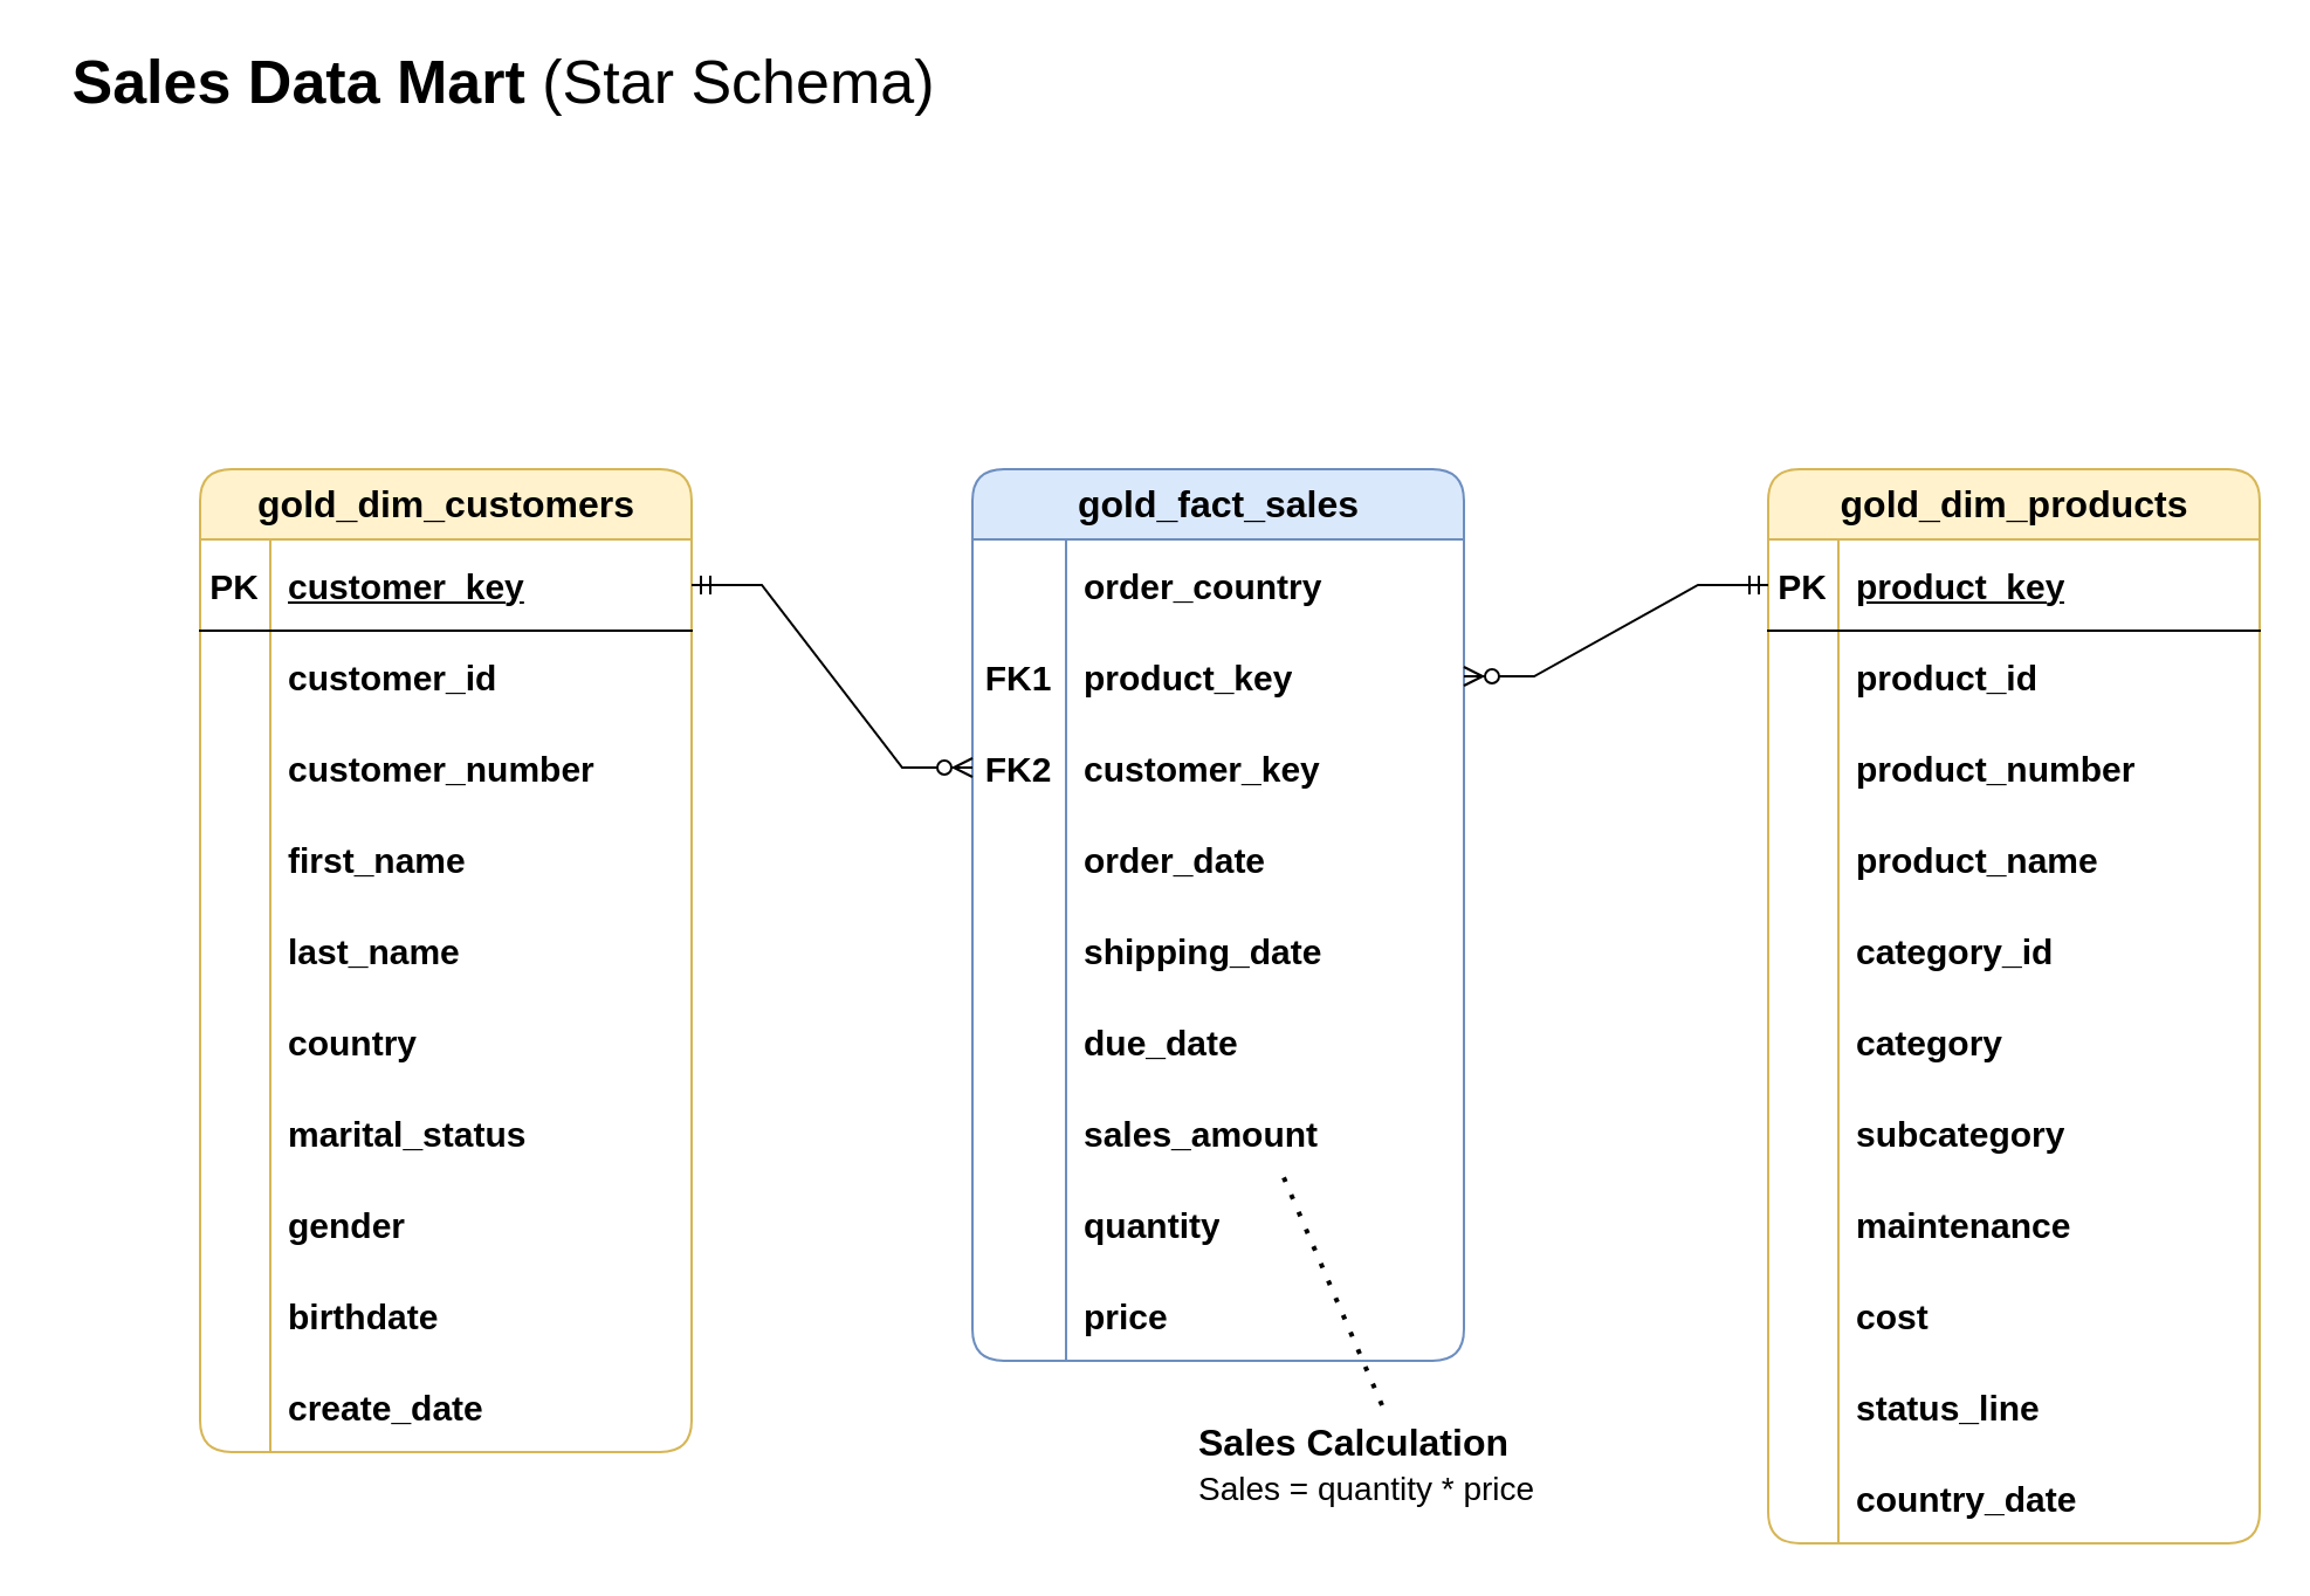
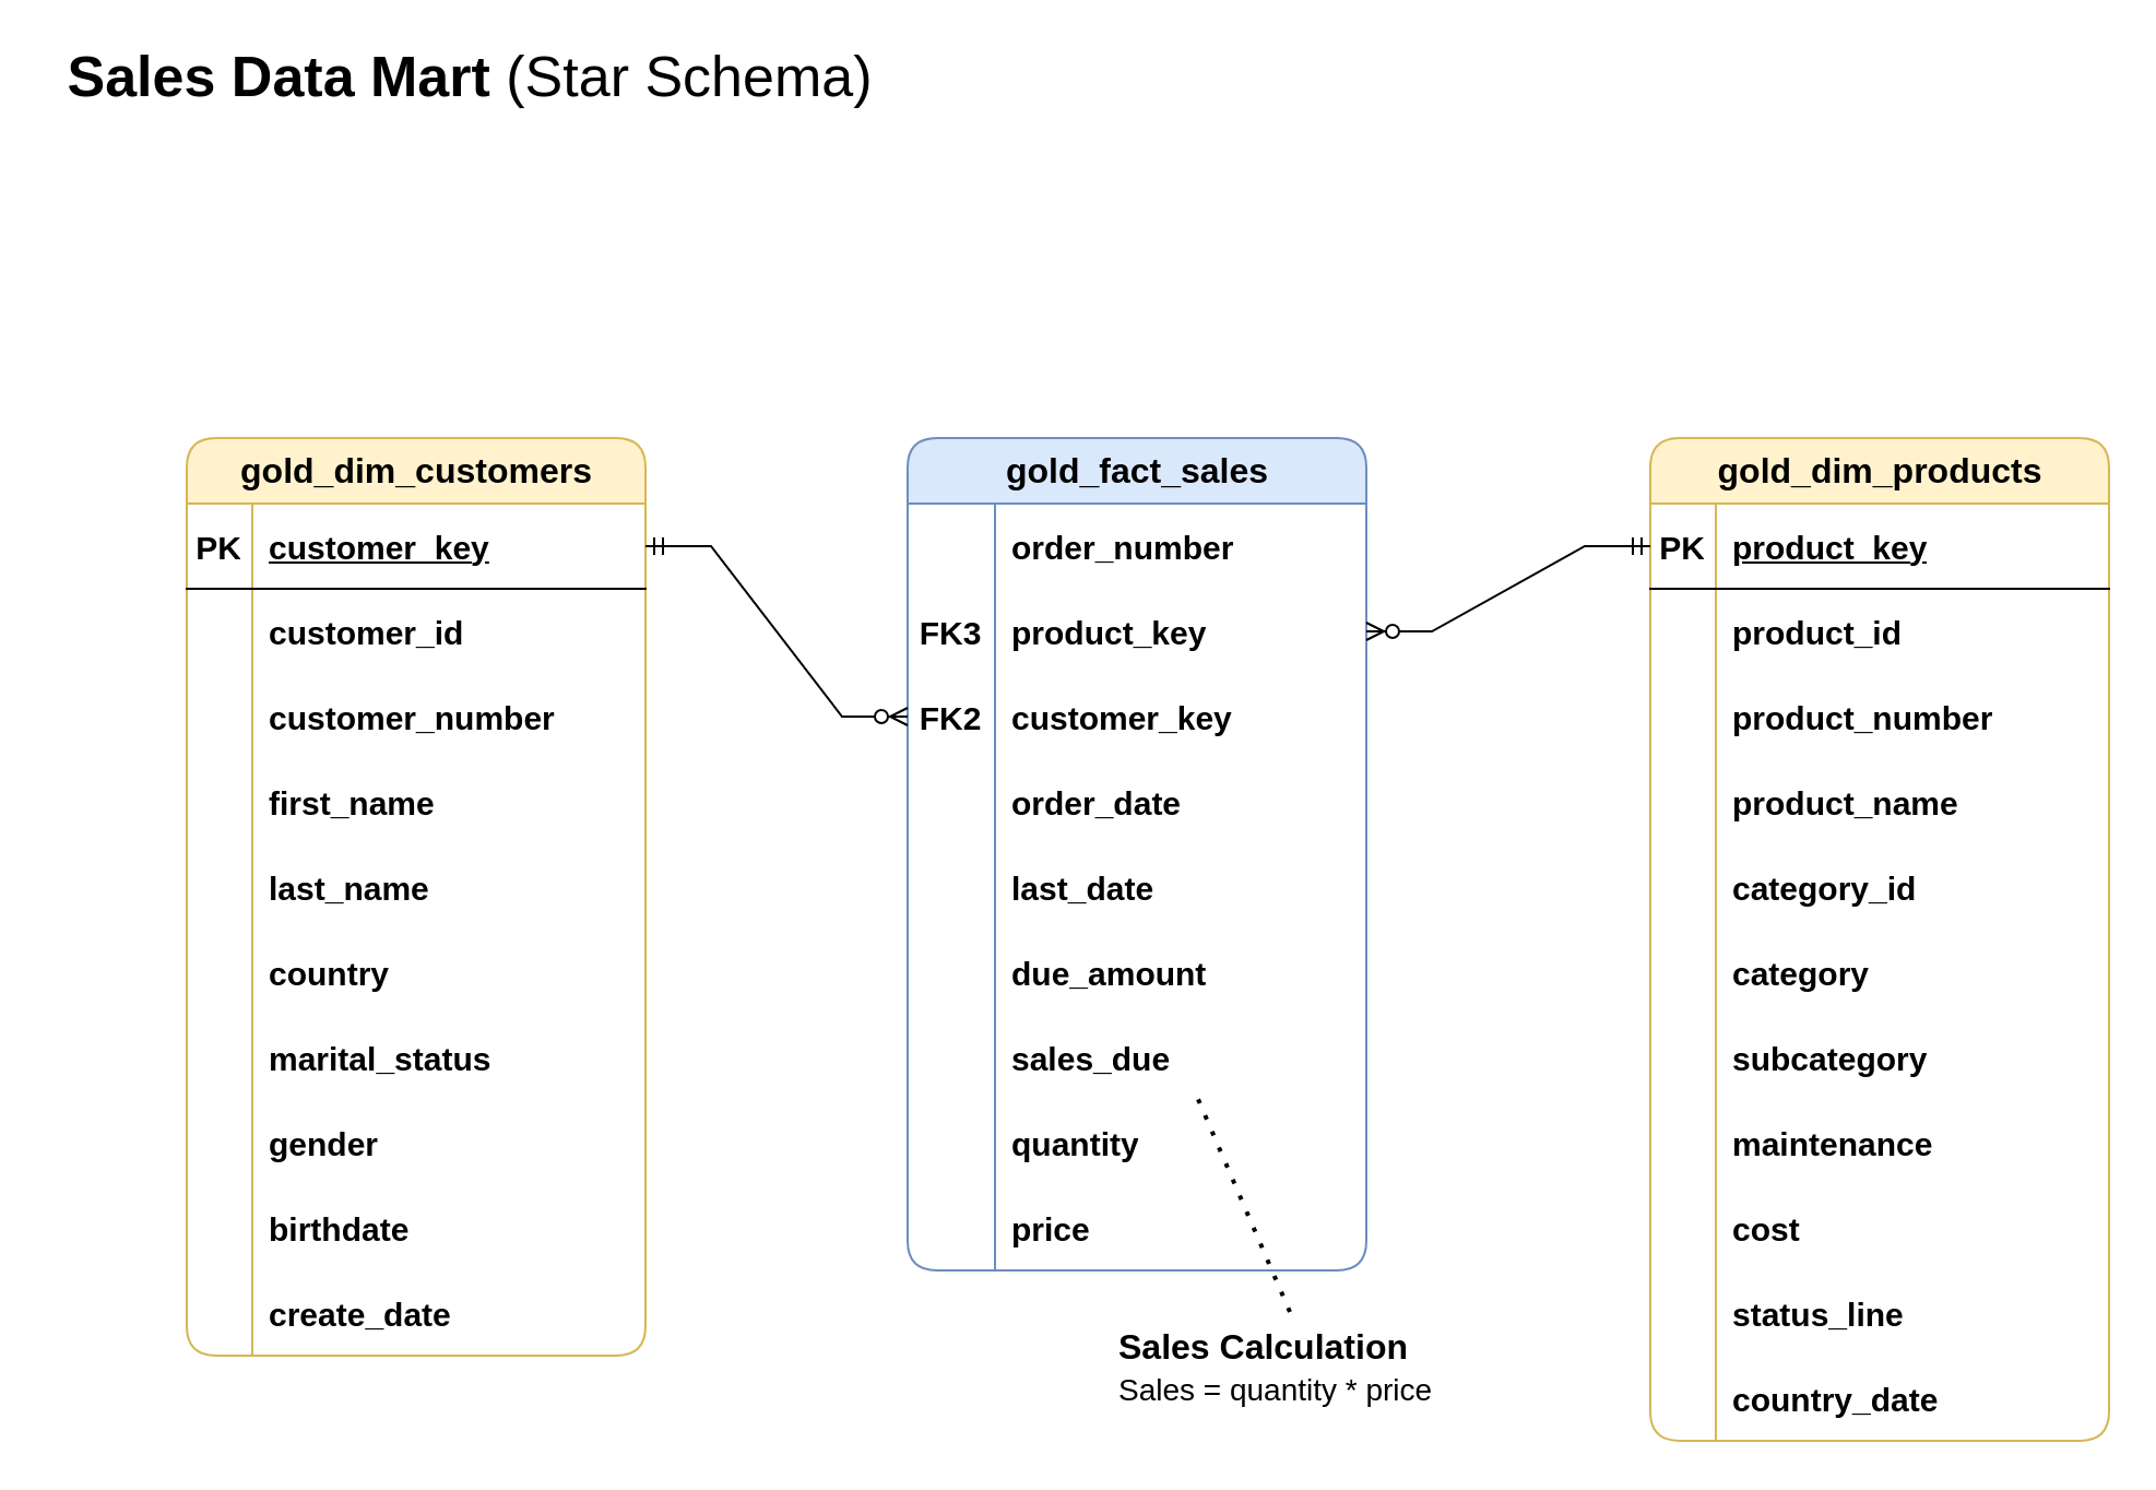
- <mxCell id="71" value="order_country" style="shape=partialRectangle;connectable=0;fillColor=none;top=0;left=0;bottom=0;right=0;align=left;spacingLeft=6;overflow=hidden;whiteSpace=wrap;html=1;fontSize=15;fontStyle=1" vertex="1" parent="69"><mxGeometry x="40" width="170" height="39" as="geometry"><mxRectangle width="170" height="39" as="alternateBounds" /></mxGeometry></mxCell>
+ <mxCell id="71" value="order_number" style="shape=partialRectangle;connectable=0;fillColor=none;top=0;left=0;bottom=0;right=0;align=left;spacingLeft=6;overflow=hidden;whiteSpace=wrap;html=1;fontSize=15;fontStyle=1" vertex="1" parent="69"><mxGeometry x="40" width="170" height="39" as="geometry"><mxRectangle width="170" height="39" as="alternateBounds" /></mxGeometry></mxCell>
- <mxCell id="73" value="FK1" style="shape=partialRectangle;connectable=0;fillColor=none;top=0;left=0;bottom=0;right=0;editable=1;overflow=hidden;whiteSpace=wrap;html=1;fontSize=15;fontStyle=1" vertex="1" parent="72"><mxGeometry width="40" height="39" as="geometry"><mxRectangle width="40" height="39" as="alternateBounds" /></mxGeometry></mxCell>
+ <mxCell id="73" value="FK3" style="shape=partialRectangle;connectable=0;fillColor=none;top=0;left=0;bottom=0;right=0;editable=1;overflow=hidden;whiteSpace=wrap;html=1;fontSize=15;fontStyle=1" vertex="1" parent="72"><mxGeometry width="40" height="39" as="geometry"><mxRectangle width="40" height="39" as="alternateBounds" /></mxGeometry></mxCell>
- <mxCell id="83" value="shipping_date" style="shape=partialRectangle;connectable=0;fillColor=none;top=0;left=0;bottom=0;right=0;align=left;spacingLeft=6;overflow=hidden;whiteSpace=wrap;html=1;fontSize=15;fontStyle=1" vertex="1" parent="81"><mxGeometry x="40" width="170" height="39" as="geometry"><mxRectangle width="170" height="39" as="alternateBounds" /></mxGeometry></mxCell>
+ <mxCell id="83" value="last_date" style="shape=partialRectangle;connectable=0;fillColor=none;top=0;left=0;bottom=0;right=0;align=left;spacingLeft=6;overflow=hidden;whiteSpace=wrap;html=1;fontSize=15;fontStyle=1" vertex="1" parent="81"><mxGeometry x="40" width="170" height="39" as="geometry"><mxRectangle width="170" height="39" as="alternateBounds" /></mxGeometry></mxCell>
- <mxCell id="86" value="due_date" style="shape=partialRectangle;connectable=0;fillColor=none;top=0;left=0;bottom=0;right=0;align=left;spacingLeft=6;overflow=hidden;whiteSpace=wrap;html=1;fontSize=15;fontStyle=1" vertex="1" parent="84"><mxGeometry x="40" width="170" height="39" as="geometry"><mxRectangle width="170" height="39" as="alternateBounds" /></mxGeometry></mxCell>
+ <mxCell id="86" value="due_amount" style="shape=partialRectangle;connectable=0;fillColor=none;top=0;left=0;bottom=0;right=0;align=left;spacingLeft=6;overflow=hidden;whiteSpace=wrap;html=1;fontSize=15;fontStyle=1" vertex="1" parent="84"><mxGeometry x="40" width="170" height="39" as="geometry"><mxRectangle width="170" height="39" as="alternateBounds" /></mxGeometry></mxCell>
- <mxCell id="89" value="sales_amount" style="shape=partialRectangle;connectable=0;fillColor=none;top=0;left=0;bottom=0;right=0;align=left;spacingLeft=6;overflow=hidden;whiteSpace=wrap;html=1;fontSize=15;fontStyle=1" vertex="1" parent="87"><mxGeometry x="40" width="170" height="39" as="geometry"><mxRectangle width="170" height="39" as="alternateBounds" /></mxGeometry></mxCell>
+ <mxCell id="89" value="sales_due" style="shape=partialRectangle;connectable=0;fillColor=none;top=0;left=0;bottom=0;right=0;align=left;spacingLeft=6;overflow=hidden;whiteSpace=wrap;html=1;fontSize=15;fontStyle=1" vertex="1" parent="87"><mxGeometry x="40" width="170" height="39" as="geometry"><mxRectangle width="170" height="39" as="alternateBounds" /></mxGeometry></mxCell>
